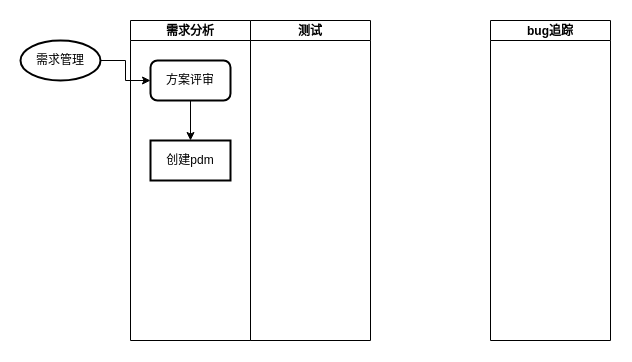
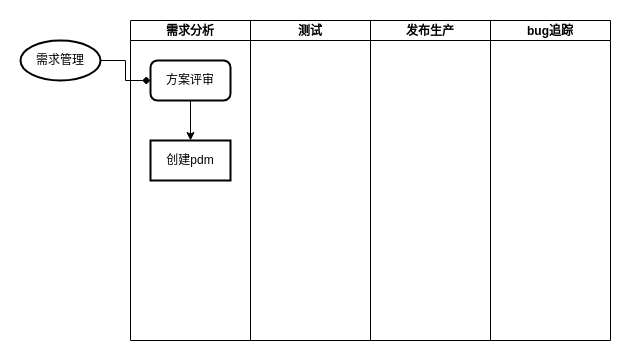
- <mxCell id="9" style="edgeStyle=orthogonalEdgeStyle;rounded=0;orthogonalLoop=1;jettySize=auto;html=1;" edge="1" parent="1" source="10" target="4"><mxGeometry relative="1" as="geometry" /></mxCell>
+ <mxCell id="9" style="edgeStyle=orthogonalEdgeStyle;rounded=0;orthogonalLoop=1;jettySize=auto;html=1;endArrow=diamond;" edge="1" parent="1" source="10" target="4"><mxGeometry relative="1" as="geometry" /></mxCell>
+ <mxCell id="7" value="发布生产" style="swimlane;startSize=20;" vertex="1" parent="1"><mxGeometry x="370" y="20" width="120" height="320" as="geometry" /></mxCell>
